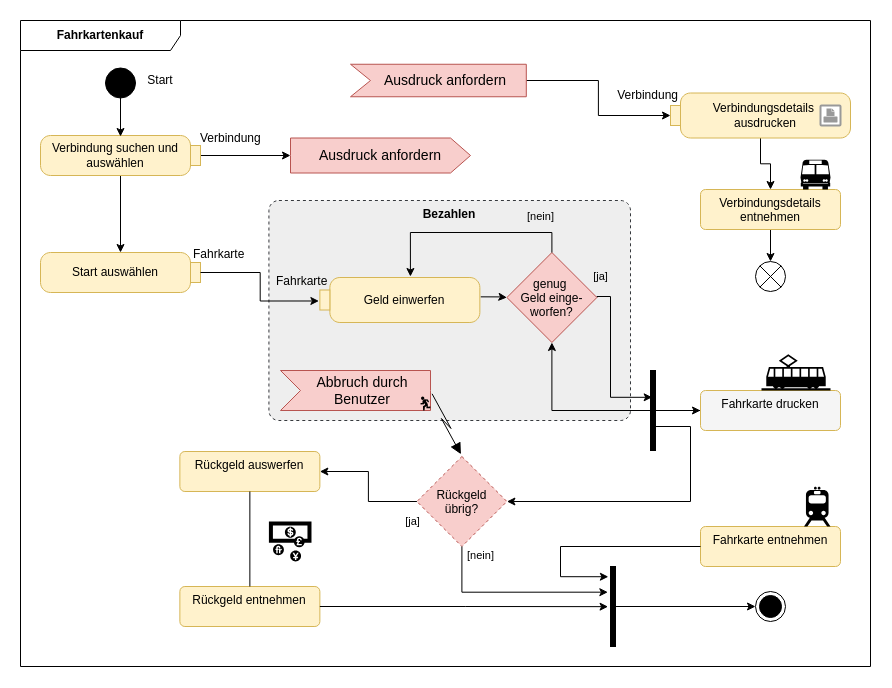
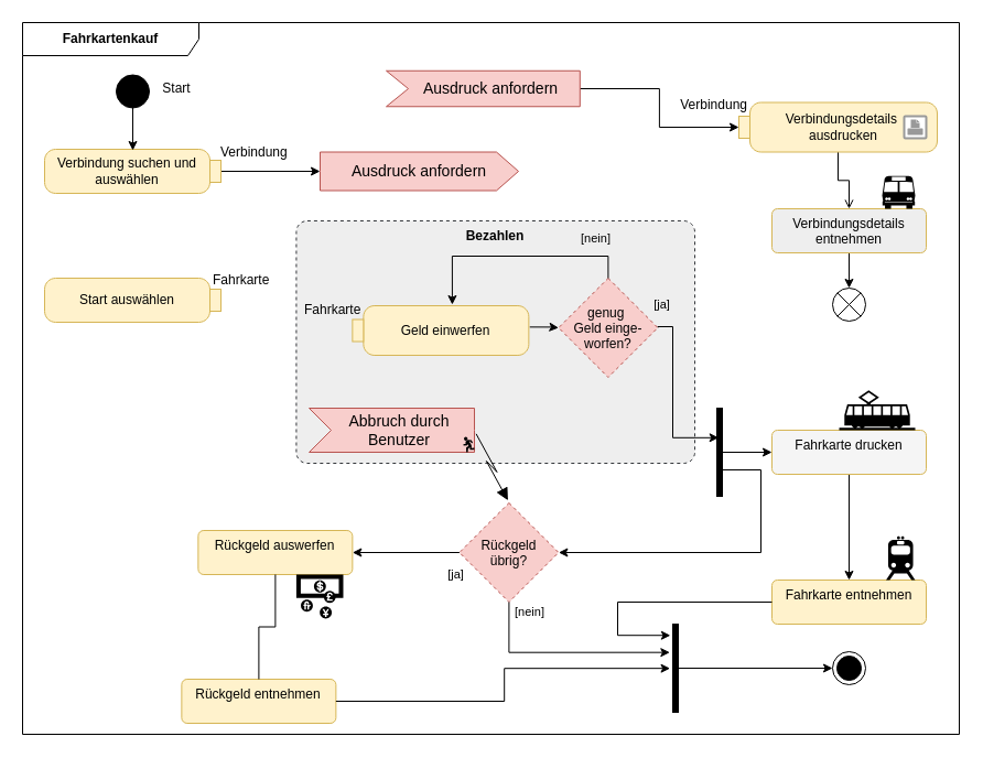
- <mxCell id="22" style="edgeStyle=orthogonalEdgeStyle;rounded=0;orthogonalLoop=1;jettySize=auto;html=1;entryX=0.5;entryY=0;entryDx=0;entryDy=0;" parent="2" source="23" target="8" edge="1"><mxGeometry relative="1" as="geometry" /></mxCell>
+ <mxCell id="22" style="edgeStyle=orthogonalEdgeStyle;rounded=0;orthogonalLoop=1;jettySize=auto;html=1;entryX=0.5;entryY=0;entryDx=0;entryDy=0;endArrow=open;" parent="2" source="23" target="8" edge="1"><mxGeometry relative="1" as="geometry" /></mxCell>
- <mxCell id="8" value="Verbindungsdetails entnehmen" style="html=1;align=center;verticalAlign=top;rounded=1;absoluteArcSize=1;arcSize=10;dashed=0;whiteSpace=wrap;fillColor=#fff2cc;strokeColor=#d6b656;" parent="2" vertex="1"><mxGeometry x="680" y="169" width="140" height="40" as="geometry" /></mxCell>
+ <mxCell id="8" value="Verbindungsdetails entnehmen" style="html=1;align=center;verticalAlign=top;rounded=1;absoluteArcSize=1;arcSize=10;dashed=0;whiteSpace=wrap;fillColor=#eeeeee;strokeColor=#d6b656;" parent="2" vertex="1"><mxGeometry x="680" y="169" width="140" height="40" as="geometry" /></mxCell>
- <mxCell id="15" style="edgeStyle=orthogonalEdgeStyle;rounded=0;orthogonalLoop=1;jettySize=auto;html=1;" parent="2" source="17" target="26" edge="1"><mxGeometry relative="1" as="geometry"><mxPoint x="100" y="200" as="targetPoint" /></mxGeometry></mxCell>
- <mxCell id="29" style="edgeStyle=orthogonalEdgeStyle;rounded=0;orthogonalLoop=1;jettySize=auto;html=1;entryX=1.006;entryY=0.522;entryDx=0;entryDy=0;entryPerimeter=0;" parent="2" source="26" target="28" edge="1"><mxGeometry relative="1" as="geometry" /></mxCell>
- <mxCell id="6" value="genug &#10;Geld einge-&#10;worfen?" style="rhombus;fillColor=#f8cecc;strokeColor=#b85450;" parent="2" vertex="1"><mxGeometry x="486.41" y="232" width="90" height="90" as="geometry" /></mxCell>
+ <mxCell id="6" value="genug &#10;Geld einge-&#10;worfen?" style="rhombus;fillColor=#f8cecc;strokeColor=#b85450;dashed=1;" parent="2" vertex="1"><mxGeometry x="486.41" y="232" width="90" height="90" as="geometry" /></mxCell>
- <mxCell id="9" style="edgeStyle=orthogonalEdgeStyle;rounded=0;orthogonalLoop=1;jettySize=auto;html=1;" parent="2" source="10" target="6" edge="1"><mxGeometry relative="1" as="geometry" /></mxCell>
+ <mxCell id="9" style="edgeStyle=orthogonalEdgeStyle;rounded=0;orthogonalLoop=1;jettySize=auto;html=1;" parent="2" source="10" target="37" edge="1"><mxGeometry relative="1" as="geometry" /></mxCell>
- <mxCell id="11" value="Rückgeld auswerfen" style="html=1;align=center;verticalAlign=top;rounded=1;absoluteArcSize=1;arcSize=10;dashed=0;whiteSpace=wrap;fillColor=#fff2cc;strokeColor=#d6b656;" parent="2" vertex="1"><mxGeometry x="159.36" y="431" width="140" height="40" as="geometry" /></mxCell>
+ <mxCell id="11" value="Rückgeld auswerfen" style="html=1;align=center;verticalAlign=top;rounded=1;absoluteArcSize=1;arcSize=10;dashed=0;whiteSpace=wrap;fillColor=#fff2cc;strokeColor=#d6b656;" parent="2" vertex="1"><mxGeometry x="159.36" y="461" width="140" height="40" as="geometry" /></mxCell>
- <mxCell id="44" value="Rückgeld entnehmen" style="html=1;align=center;verticalAlign=top;rounded=1;absoluteArcSize=1;arcSize=10;dashed=0;whiteSpace=wrap;fillColor=#fff2cc;strokeColor=#d6b656;" parent="2" vertex="1"><mxGeometry x="159.36" y="566" width="140" height="40" as="geometry" /></mxCell>
+ <mxCell id="44" value="Rückgeld entnehmen" style="html=1;align=center;verticalAlign=top;rounded=1;absoluteArcSize=1;arcSize=10;dashed=0;whiteSpace=wrap;fillColor=#fff2cc;strokeColor=#d6b656;" parent="2" vertex="1"><mxGeometry x="144.36" y="596" width="140" height="40" as="geometry" /></mxCell>
